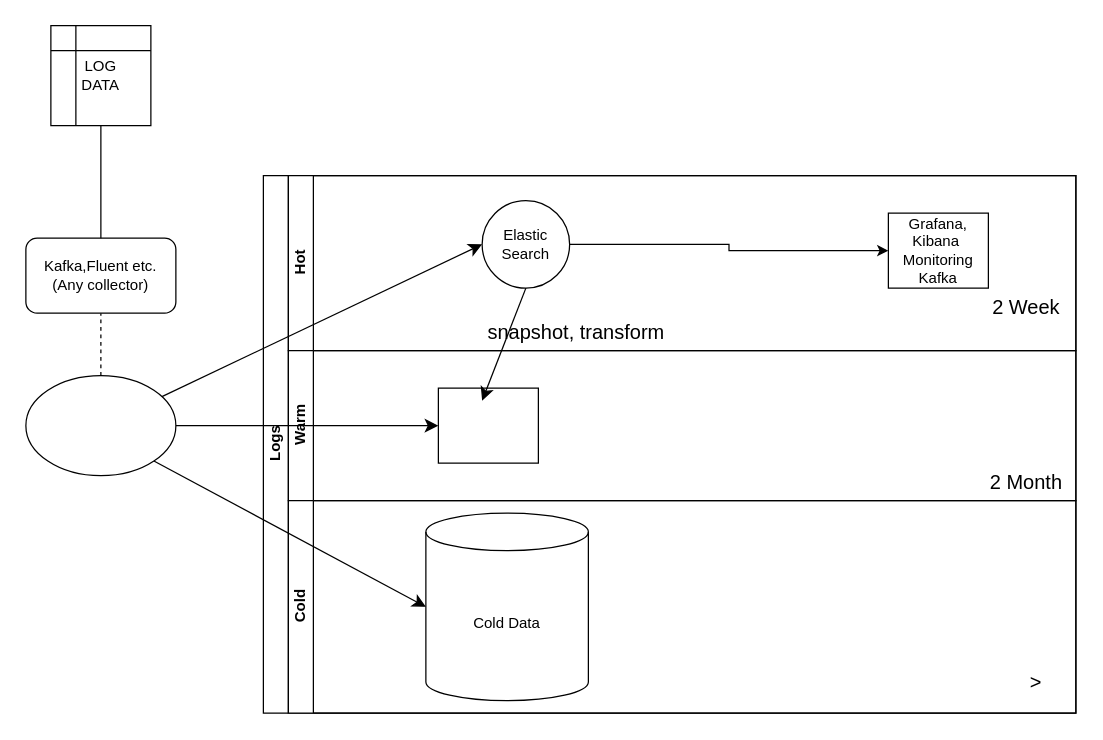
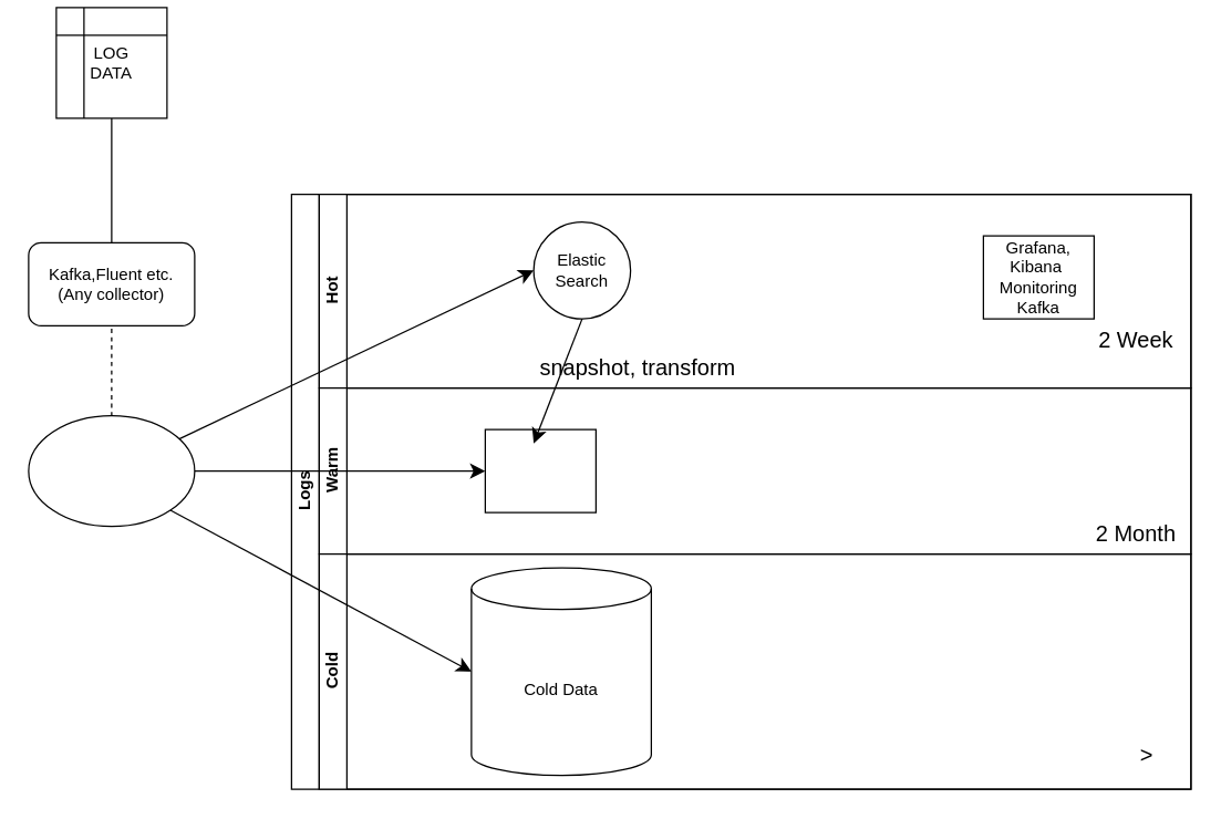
- <mxCell id="16" value="LOG&lt;br&gt;DATA" style="shape=internalStorage;whiteSpace=wrap;html=1;backgroundOutline=1;" vertex="1" parent="1"><mxGeometry x="40" width="80" height="80" as="geometry" y="20" /></mxCell>
+ <mxCell id="16" value="LOG&lt;br&gt;DATA" style="shape=internalStorage;whiteSpace=wrap;html=1;backgroundOutline=1;" vertex="1" parent="1"><mxGeometry x="40" y="5" width="80" height="80" as="geometry" /></mxCell>
- <mxCell id="4" value="" style="edgeStyle=orthogonalEdgeStyle;rounded=0;orthogonalLoop=1;jettySize=auto;html=1;" parent="3" source="5" target="6" edge="1"><mxGeometry relative="1" as="geometry" /></mxCell>
- <mxCell id="22" value="Kafka,Fluent etc.&lt;br&gt;(Any collector)" style="rounded=1;whiteSpace=wrap;html=1;" vertex="1" parent="1"><mxGeometry x="20" y="190" width="120" height="60" as="geometry" /></mxCell>
+ <mxCell id="22" value="Kafka,Fluent etc.&lt;br&gt;(Any collector)" style="rounded=1;whiteSpace=wrap;html=1;" vertex="1" parent="1"><mxGeometry x="20" y="175" width="120" height="60" as="geometry" /></mxCell>
